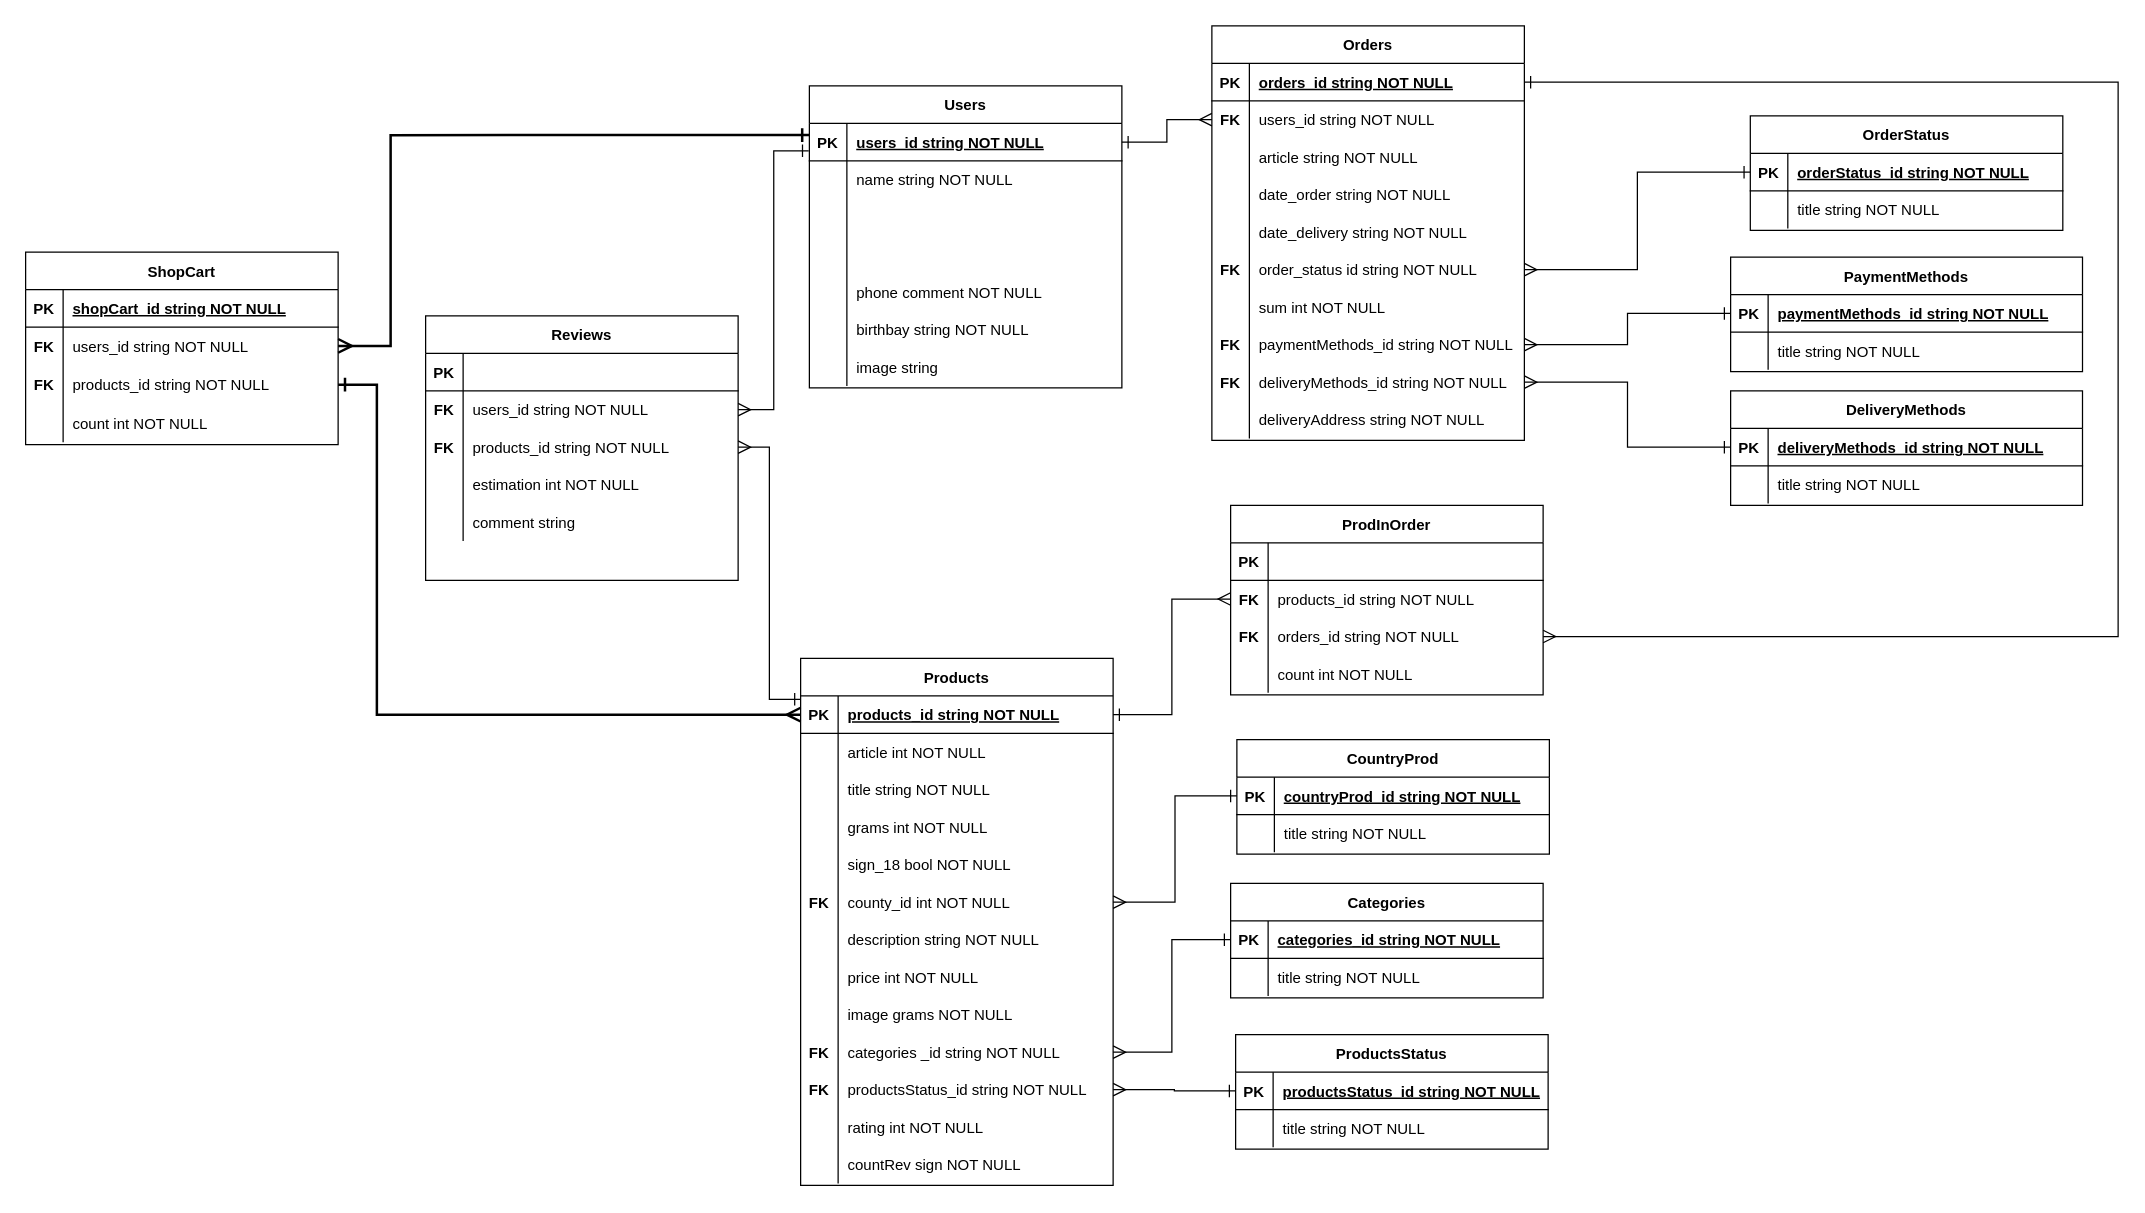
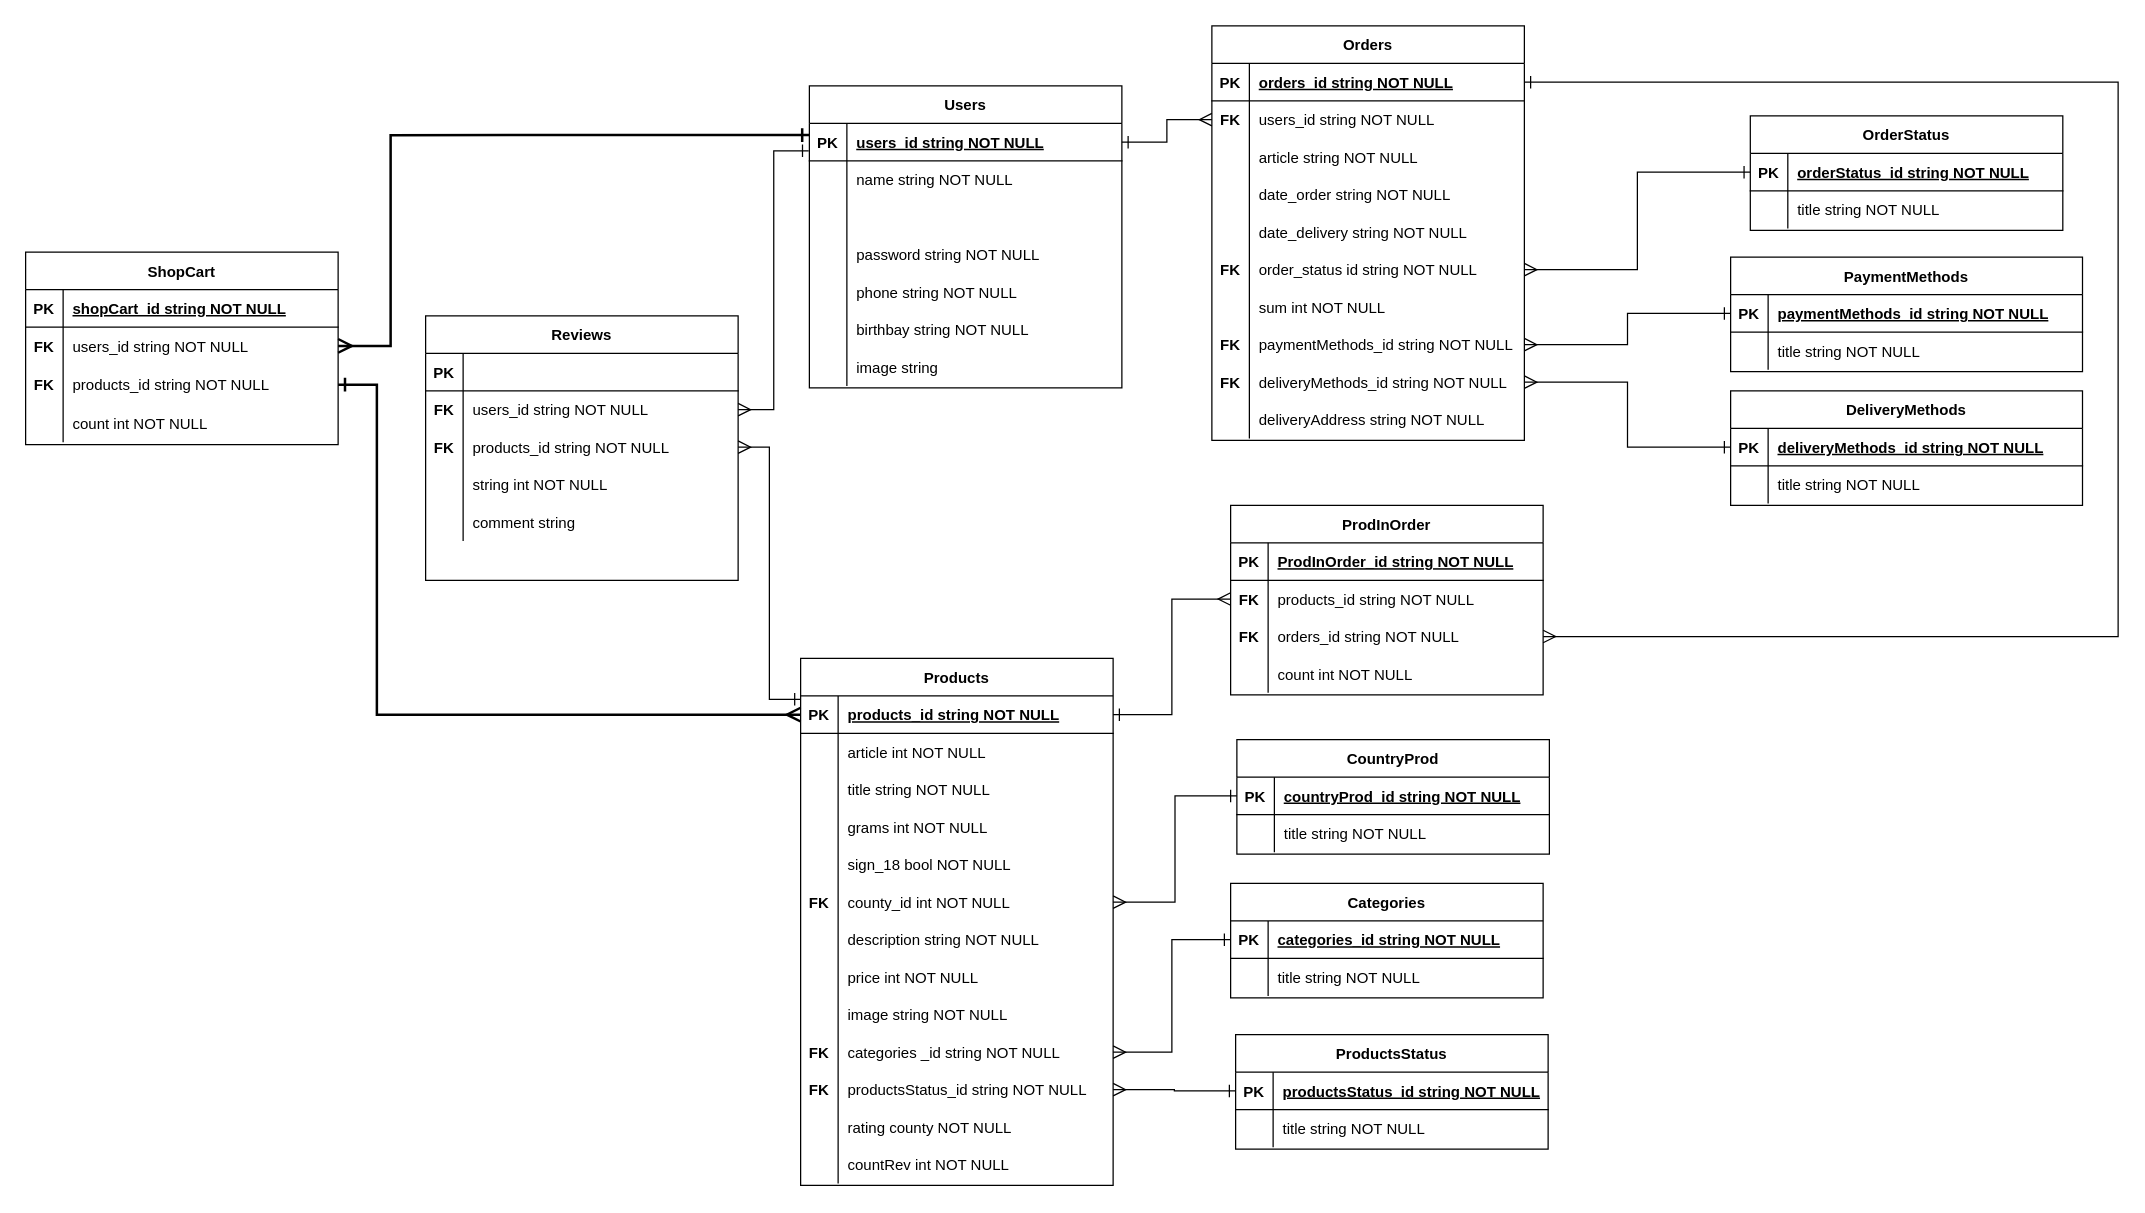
+ <mxCell id="13" value="password string NOT NULL" style="shape=partialRectangle;overflow=hidden;connectable=0;fillColor=none;top=0;left=0;bottom=0;right=0;align=left;spacingLeft=6;" parent="11" vertex="1"><mxGeometry x="30" width="220" height="30" as="geometry"><mxRectangle width="220" height="30" as="alternateBounds" /></mxGeometry></mxCell>
- <mxCell id="16" value="phone comment NOT NULL" style="shape=partialRectangle;overflow=hidden;connectable=0;fillColor=none;top=0;left=0;bottom=0;right=0;align=left;spacingLeft=6;" parent="14" vertex="1"><mxGeometry x="30" width="220" height="30" as="geometry"><mxRectangle width="220" height="30" as="alternateBounds" /></mxGeometry></mxCell>
+ <mxCell id="16" value="phone string NOT NULL" style="shape=partialRectangle;overflow=hidden;connectable=0;fillColor=none;top=0;left=0;bottom=0;right=0;align=left;spacingLeft=6;" parent="14" vertex="1"><mxGeometry x="30" width="220" height="30" as="geometry"><mxRectangle width="220" height="30" as="alternateBounds" /></mxGeometry></mxCell>
- <mxCell id="91" value="estimation int NOT NULL " style="shape=partialRectangle;overflow=hidden;connectable=0;fillColor=none;top=0;left=0;bottom=0;right=0;align=left;spacingLeft=6;" parent="89" vertex="1"><mxGeometry x="30" width="220" height="30" as="geometry"><mxRectangle width="220" height="30" as="alternateBounds" /></mxGeometry></mxCell>
+ <mxCell id="91" value="string int NOT NULL " style="shape=partialRectangle;overflow=hidden;connectable=0;fillColor=none;top=0;left=0;bottom=0;right=0;align=left;spacingLeft=6;" parent="89" vertex="1"><mxGeometry x="30" width="220" height="30" as="geometry"><mxRectangle width="220" height="30" as="alternateBounds" /></mxGeometry></mxCell>
+ <mxCell id="125" value="ProdInOrder_id string NOT NULL " style="shape=partialRectangle;overflow=hidden;connectable=0;fillColor=none;top=0;left=0;bottom=0;right=0;align=left;spacingLeft=6;fontStyle=5;" parent="123" vertex="1"><mxGeometry x="30" width="220" height="30" as="geometry"><mxRectangle width="220" height="30" as="alternateBounds" /></mxGeometry></mxCell>
- <mxCell id="163" value="image grams NOT NULL" style="shape=partialRectangle;overflow=hidden;connectable=0;fillColor=none;top=0;left=0;bottom=0;right=0;align=left;spacingLeft=6;" parent="161" vertex="1"><mxGeometry x="30" width="220" height="30" as="geometry"><mxRectangle width="220" height="30" as="alternateBounds" /></mxGeometry></mxCell>
+ <mxCell id="163" value="image string NOT NULL" style="shape=partialRectangle;overflow=hidden;connectable=0;fillColor=none;top=0;left=0;bottom=0;right=0;align=left;spacingLeft=6;" parent="161" vertex="1"><mxGeometry x="30" width="220" height="30" as="geometry"><mxRectangle width="220" height="30" as="alternateBounds" /></mxGeometry></mxCell>
- <mxCell id="172" value="rating int NOT NULL" style="shape=partialRectangle;overflow=hidden;connectable=0;fillColor=none;top=0;left=0;bottom=0;right=0;align=left;spacingLeft=6;" parent="170" vertex="1"><mxGeometry x="30" width="220" height="30" as="geometry"><mxRectangle width="220" height="30" as="alternateBounds" /></mxGeometry></mxCell>
+ <mxCell id="172" value="rating county NOT NULL" style="shape=partialRectangle;overflow=hidden;connectable=0;fillColor=none;top=0;left=0;bottom=0;right=0;align=left;spacingLeft=6;" parent="170" vertex="1"><mxGeometry x="30" width="220" height="30" as="geometry"><mxRectangle width="220" height="30" as="alternateBounds" /></mxGeometry></mxCell>
- <mxCell id="175" value="countRev sign NOT NULL" style="shape=partialRectangle;overflow=hidden;connectable=0;fillColor=none;top=0;left=0;bottom=0;right=0;align=left;spacingLeft=6;" vertex="1" parent="173"><mxGeometry x="30" width="220" height="30" as="geometry"><mxRectangle width="220" height="30" as="alternateBounds" /></mxGeometry></mxCell>
+ <mxCell id="175" value="countRev int NOT NULL" style="shape=partialRectangle;overflow=hidden;connectable=0;fillColor=none;top=0;left=0;bottom=0;right=0;align=left;spacingLeft=6;" vertex="1" parent="173"><mxGeometry x="30" width="220" height="30" as="geometry"><mxRectangle width="220" height="30" as="alternateBounds" /></mxGeometry></mxCell>
